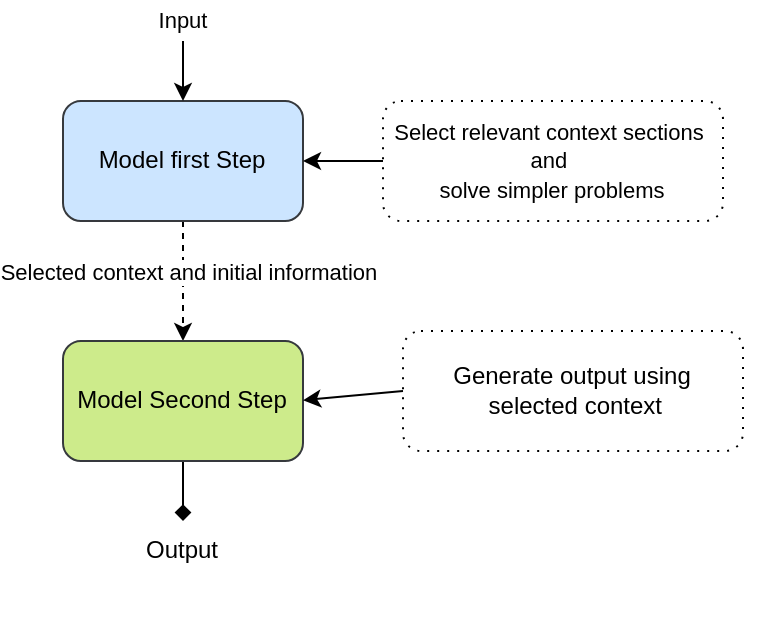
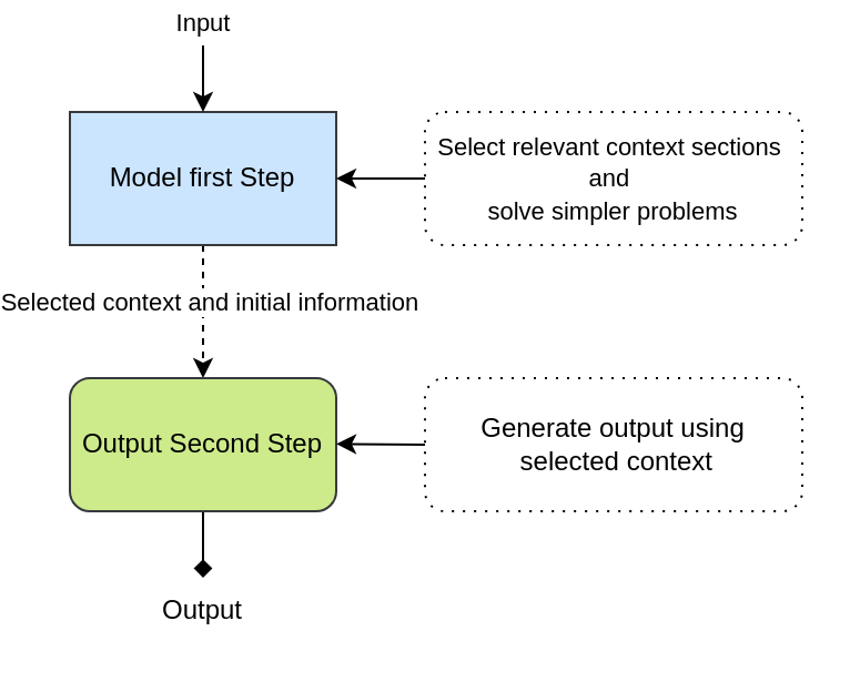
- <mxCell id="4" value="Model first Step" style="rounded=1;whiteSpace=wrap;html=1;fillColor=#cce5ff;strokeColor=#36393d;" vertex="1" parent="1"><mxGeometry x="20" y="50" width="120" height="60" as="geometry" /></mxCell>
+ <mxCell id="4" value="Model first Step" style="whiteSpace=wrap;html=1;fillColor=#cce5ff;strokeColor=#36393d;rounded=0;" vertex="1" parent="1"><mxGeometry x="20" y="50" width="120" height="60" as="geometry" /></mxCell>
- <mxCell id="10" value="Generate output using&lt;div&gt;&amp;nbsp;selected context&lt;/div&gt;" style="text;html=1;align=center;verticalAlign=middle;whiteSpace=wrap;rounded=1;dashed=1;dashPattern=1 4;strokeColor=default;" vertex="1" parent="1"><mxGeometry x="190" y="165" width="170" height="60" as="geometry" /></mxCell>
+ <mxCell id="10" value="Generate output using&lt;div&gt;&amp;nbsp;selected context&lt;/div&gt;" style="text;html=1;align=center;verticalAlign=middle;whiteSpace=wrap;rounded=1;dashed=1;dashPattern=1 4;strokeColor=default;" vertex="1" parent="1"><mxGeometry x="180" y="170" width="170" height="60" as="geometry" /></mxCell>
- <mxCell id="6" value="Model Second Step" style="rounded=1;whiteSpace=wrap;html=1;fillColor=#cdeb8b;strokeColor=#36393d;" vertex="1" parent="1"><mxGeometry x="20" y="170" width="120" height="60" as="geometry" /></mxCell>
+ <mxCell id="6" value="Output Second Step" style="rounded=1;whiteSpace=wrap;html=1;fillColor=#cdeb8b;strokeColor=#36393d;" vertex="1" parent="1"><mxGeometry x="20" y="170" width="120" height="60" as="geometry" /></mxCell>
